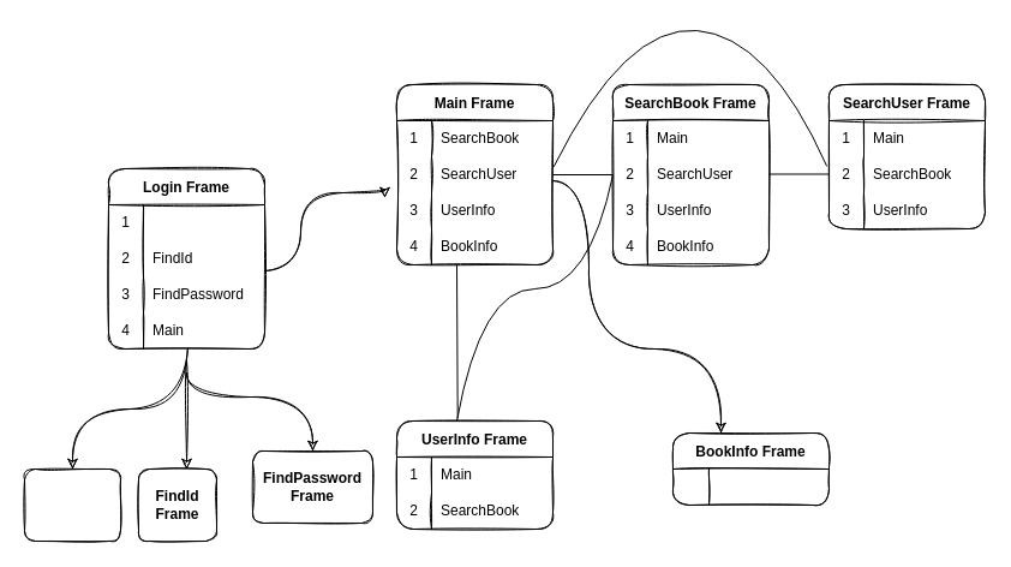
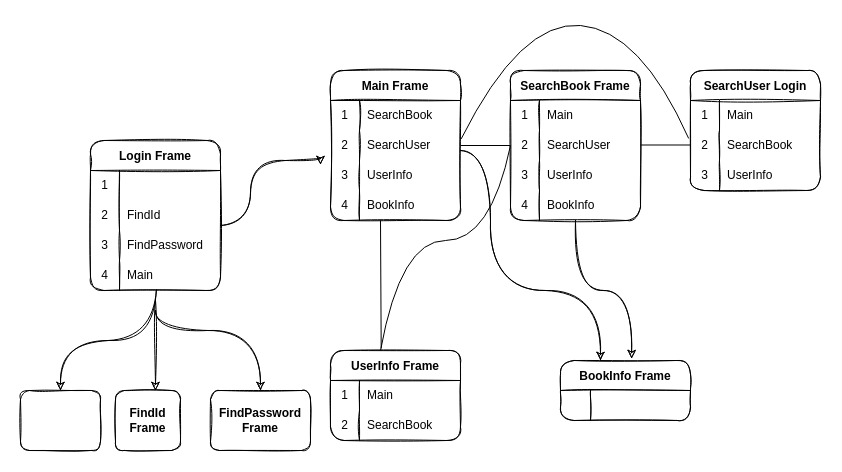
- <mxCell id="36" value="SearchUser Frame" style="shape=table;startSize=30;container=1;collapsible=0;childLayout=tableLayout;fixedRows=1;rowLines=0;fontStyle=1;align=center;pointerEvents=1;rounded=1;sketch=1;" vertex="1" parent="1"><mxGeometry x="690" y="70" width="130" height="120" as="geometry" /></mxCell>
+ <mxCell id="36" value="SearchUser Login" style="shape=table;startSize=30;container=1;collapsible=0;childLayout=tableLayout;fixedRows=1;rowLines=0;fontStyle=1;align=center;pointerEvents=1;rounded=1;sketch=1;" vertex="1" parent="1"><mxGeometry x="690" y="70" width="130" height="120" as="geometry" /></mxCell>
+ <mxCell id="22" style="edgeStyle=orthogonalEdgeStyle;curved=1;sketch=1;orthogonalLoop=1;jettySize=auto;html=1;entryX=0.547;entryY=-0.032;entryDx=0;entryDy=0;entryPerimeter=0;" edge="1" parent="1" source="23" target="57"><mxGeometry relative="1" as="geometry" /></mxCell>
- <mxCell id="8" value="FindPassword&lt;br&gt;Frame" style="whiteSpace=wrap;html=1;rounded=1;fontStyle=1;startSize=30;sketch=1;" vertex="1" parent="1"><mxGeometry x="210" y="375" width="100" height="60" as="geometry" /></mxCell>
+ <mxCell id="8" value="FindPassword&lt;br&gt;Frame" style="whiteSpace=wrap;html=1;rounded=1;fontStyle=1;startSize=30;sketch=1;" vertex="1" parent="1"><mxGeometry x="210" y="390" width="100" height="60" as="geometry" /></mxCell>
